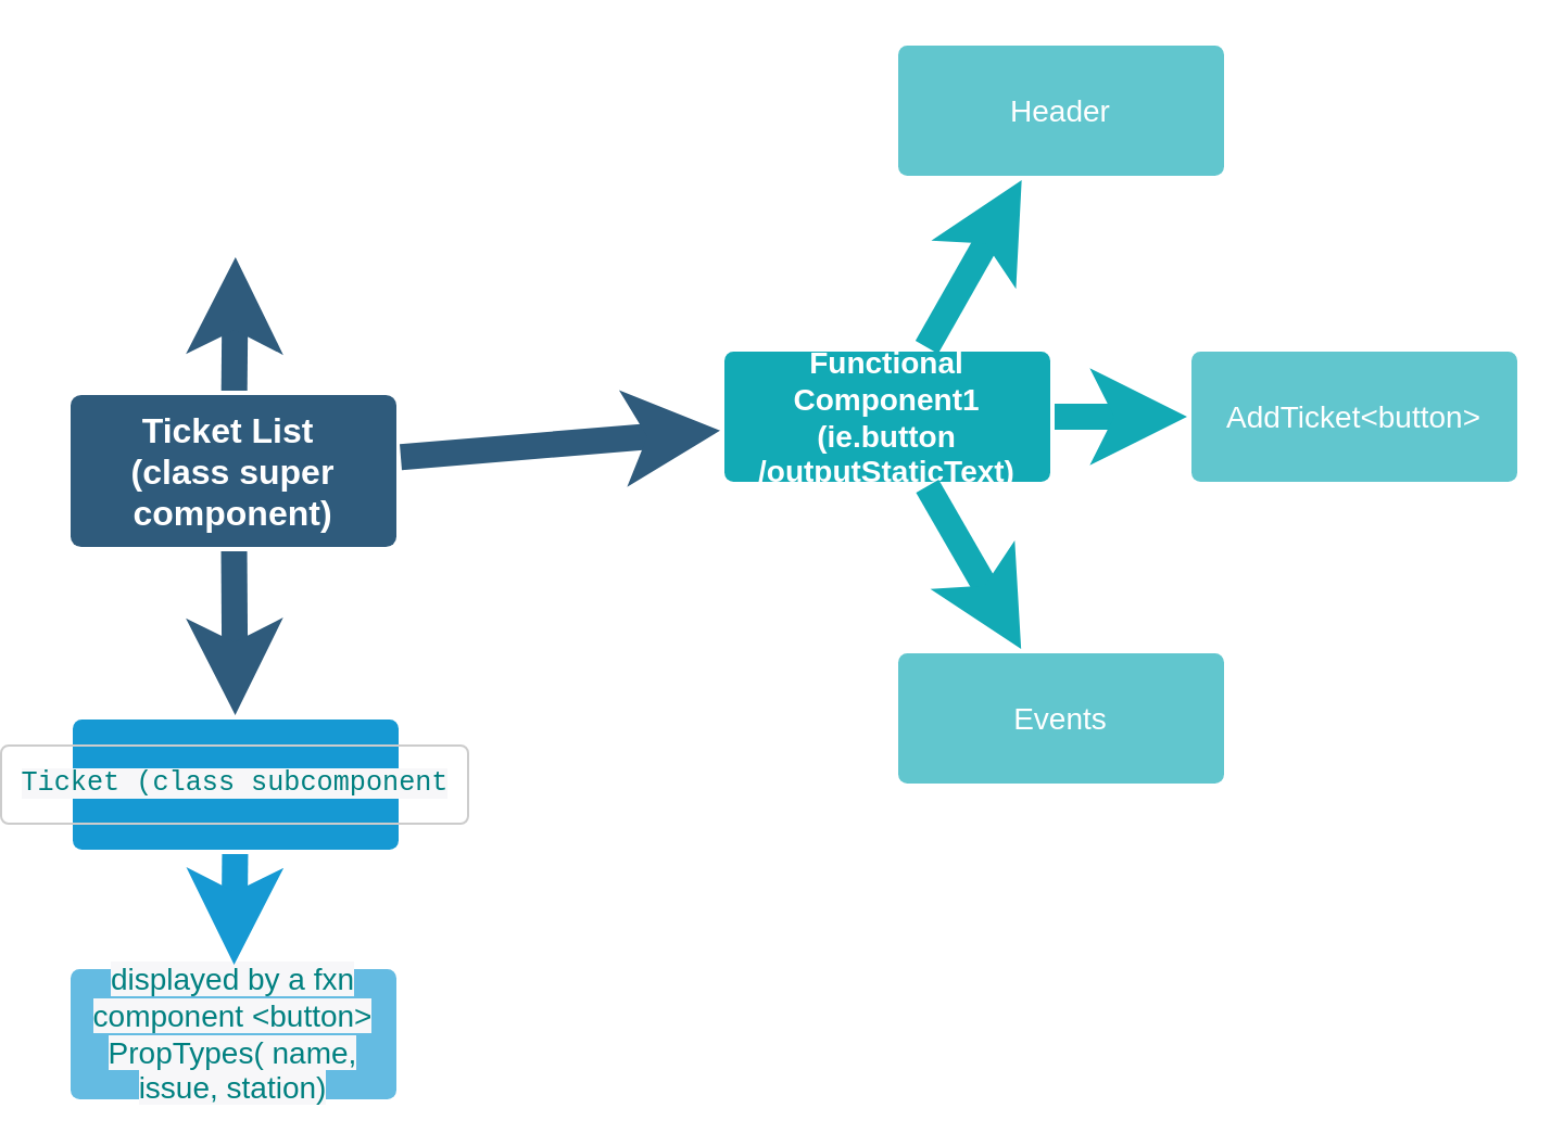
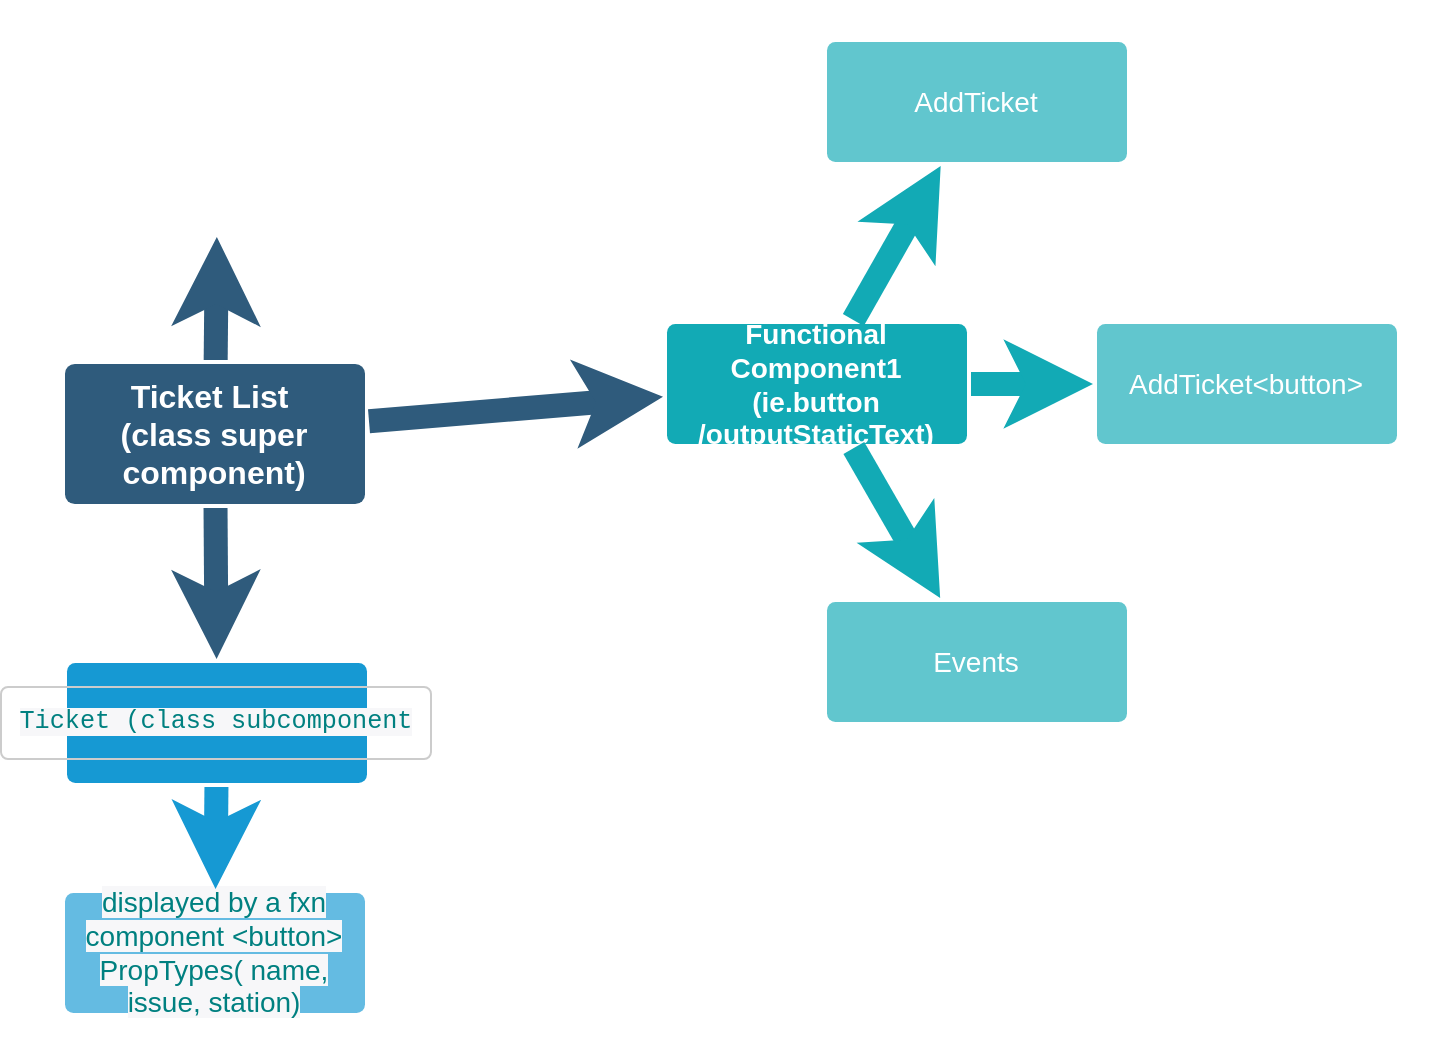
- <mxCell id="12" value="Header" style="rounded=1;whiteSpace=wrap;html=1;shadow=0;labelBackgroundColor=none;strokeColor=none;strokeWidth=12;fillColor=#61c6ce;fontFamily=Helvetica;fontSize=14;fontColor=#FFFFFF;align=center;spacing=5;fontStyle=0;arcSize=7;perimeterSpacing=2;" parent="1" vertex="1"><mxGeometry x="401" y="20.5" width="150" height="60" as="geometry" /></mxCell>
+ <mxCell id="12" value="AddTicket" style="rounded=1;whiteSpace=wrap;html=1;shadow=0;labelBackgroundColor=none;strokeColor=none;strokeWidth=12;fillColor=#61c6ce;fontFamily=Helvetica;fontSize=14;fontColor=#FFFFFF;align=center;spacing=5;fontStyle=0;arcSize=7;perimeterSpacing=2;" parent="1" vertex="1"><mxGeometry x="401" y="20.5" width="150" height="60" as="geometry" /></mxCell>
